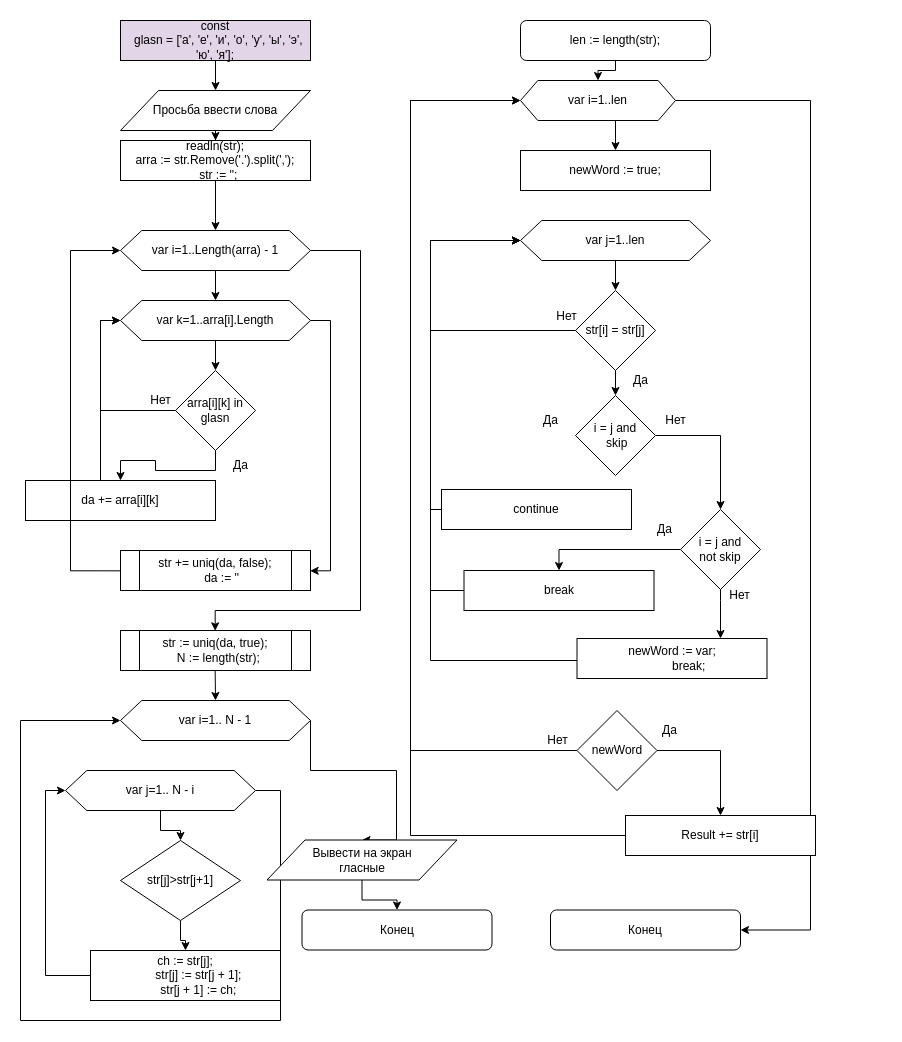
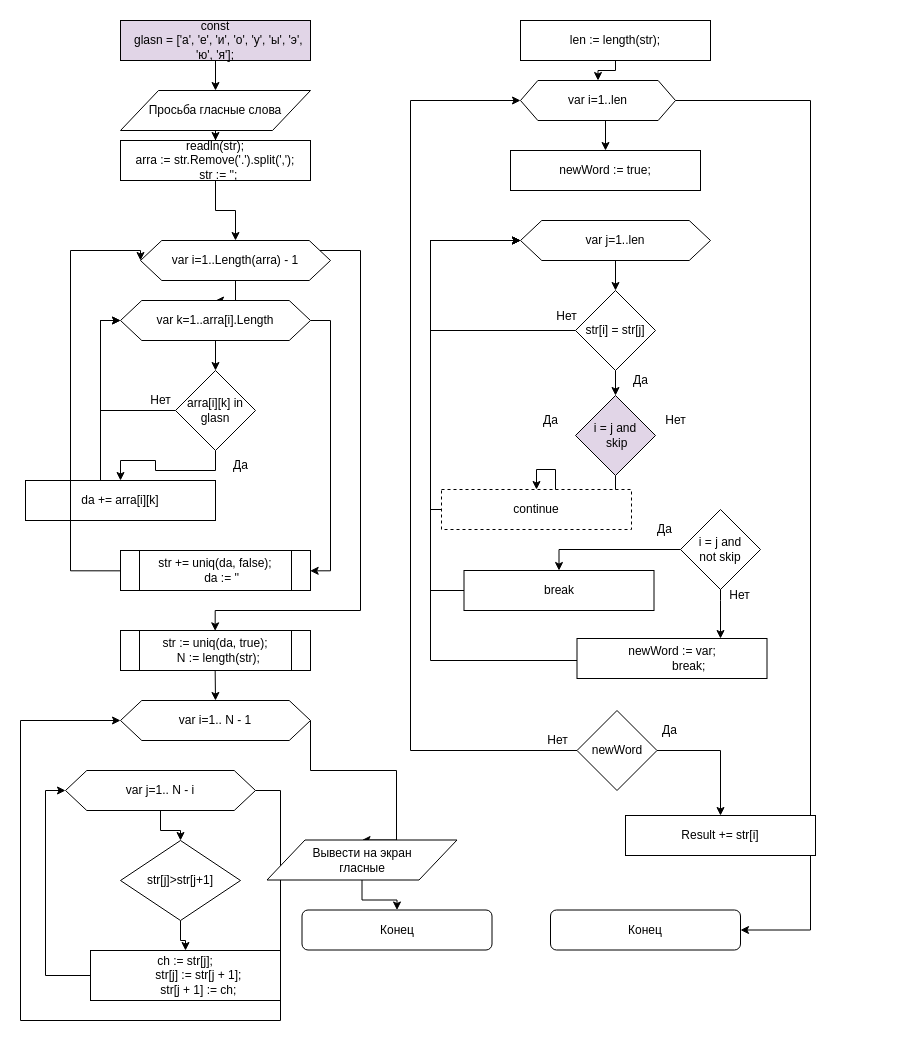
- <mxCell id="38" value="len := length(str);" style="whiteSpace=wrap;html=1;rounded=1;" parent="1" vertex="1"><mxGeometry x="520" y="20" width="190" height="40" as="geometry" /></mxCell>
+ <mxCell id="38" value="len := length(str);" style="rounded=0;whiteSpace=wrap;html=1;" parent="1" vertex="1"><mxGeometry x="520" y="20" width="190" height="40" as="geometry" /></mxCell>
- <mxCell id="5" value="Просьба ввести слова" style="shape=parallelogram;perimeter=parallelogramPerimeter;whiteSpace=wrap;html=1;" parent="1" vertex="1"><mxGeometry x="120" y="90" width="190" height="40" as="geometry" /></mxCell>
+ <mxCell id="5" value="Просьба гласные слова" style="shape=parallelogram;perimeter=parallelogramPerimeter;whiteSpace=wrap;html=1;" parent="1" vertex="1"><mxGeometry x="120" y="90" width="190" height="40" as="geometry" /></mxCell>
- <mxCell id="52" value="newWord := true;" style="rounded=0;whiteSpace=wrap;html=1;" parent="1" vertex="1"><mxGeometry x="520" y="150" width="190" height="40" as="geometry" /></mxCell>
+ <mxCell id="52" value="newWord := true;" style="rounded=0;whiteSpace=wrap;html=1;" parent="1" vertex="1"><mxGeometry x="510" y="150" width="190" height="40" as="geometry" /></mxCell>
- <mxCell id="10" value="var i=1..Length(arra) - 1" style="shape=hexagon;perimeter=hexagonPerimeter2;whiteSpace=wrap;html=1;size=0.112;" parent="1" vertex="1"><mxGeometry x="120" y="230" width="190" height="40" as="geometry" /></mxCell>
+ <mxCell id="10" value="var i=1..Length(arra) - 1" style="shape=hexagon;perimeter=hexagonPerimeter2;whiteSpace=wrap;html=1;size=0.112;" parent="1" vertex="1"><mxGeometry x="140" y="240" width="190" height="40" as="geometry" /></mxCell>
- <mxCell id="46" value="i = j and&lt;br&gt;&amp;nbsp;skip" style="rhombus;whiteSpace=wrap;html=1;" parent="1" vertex="1"><mxGeometry x="575" y="395" width="80" height="80" as="geometry" /></mxCell>
+ <mxCell id="46" value="i = j and&lt;br&gt;&amp;nbsp;skip" style="rhombus;whiteSpace=wrap;html=1;fillColor=#e1d5e7;" parent="1" vertex="1"><mxGeometry x="575" y="395" width="80" height="80" as="geometry" /></mxCell>
- <mxCell id="45" value="" style="edgeStyle=orthogonalEdgeStyle;rounded=0;orthogonalLoop=1;jettySize=auto;html=1;" parent="1" source="46" target="49" edge="1"><mxGeometry relative="1" as="geometry" /></mxCell>
+ <mxCell id="45" value="" style="edgeStyle=orthogonalEdgeStyle;rounded=0;orthogonalLoop=1;jettySize=auto;html=1;" parent="1" source="46" target="56" edge="1"><mxGeometry relative="1" as="geometry" /></mxCell>
- <mxCell id="56" value="continue" style="rounded=0;whiteSpace=wrap;html=1;" parent="1" vertex="1"><mxGeometry x="441" y="489" width="190" height="40" as="geometry" /></mxCell>
+ <mxCell id="56" value="continue" style="rounded=0;whiteSpace=wrap;html=1;dashed=1;" parent="1" vertex="1"><mxGeometry x="441" y="489" width="190" height="40" as="geometry" /></mxCell>
- <mxCell id="66" style="edgeStyle=elbowEdgeStyle;rounded=0;orthogonalLoop=1;jettySize=auto;elbow=vertical;html=1;entryX=0;entryY=0.5;entryDx=0;entryDy=0;exitX=0;exitY=0.5;exitDx=0;exitDy=0;" parent="1" source="69" target="51" edge="1"><mxGeometry relative="1" as="geometry"><mxPoint x="500" y="740" as="sourcePoint" /><Array as="points"><mxPoint x="410" y="590" /><mxPoint x="400" y="720" /><mxPoint x="400" y="480" /><mxPoint x="360" y="270" /><mxPoint x="400" y="310" /><mxPoint x="400" y="510" /><mxPoint x="520" y="720" /><mxPoint x="410" y="720" /><mxPoint x="400" y="690" /><mxPoint x="510" y="800" /></Array></mxGeometry></mxCell>
